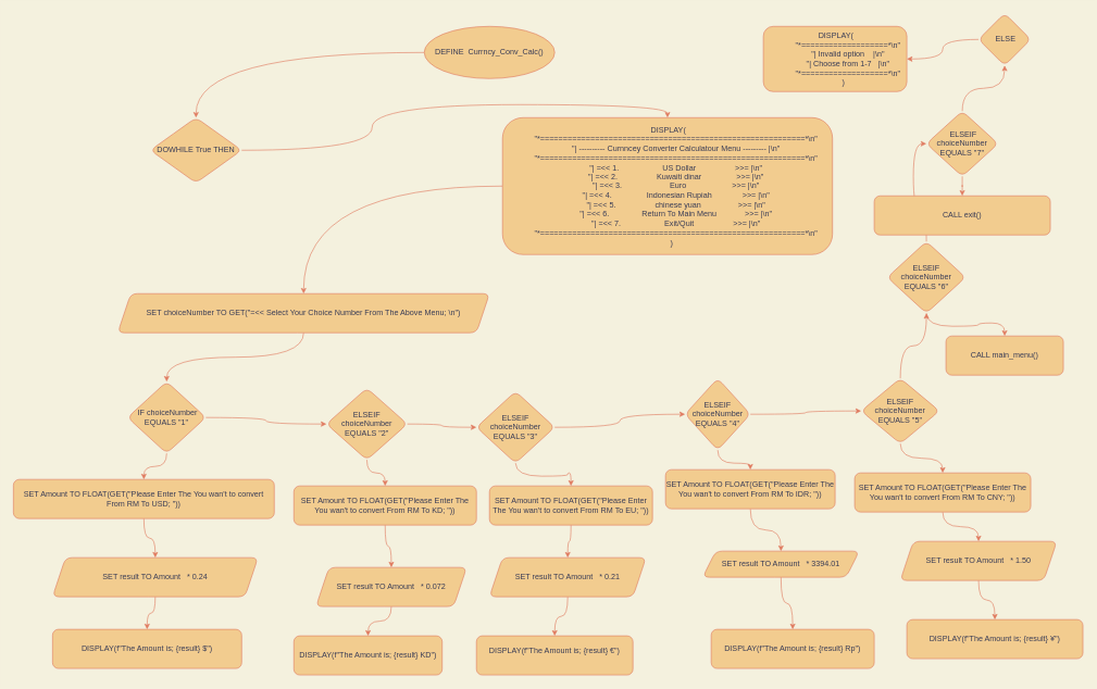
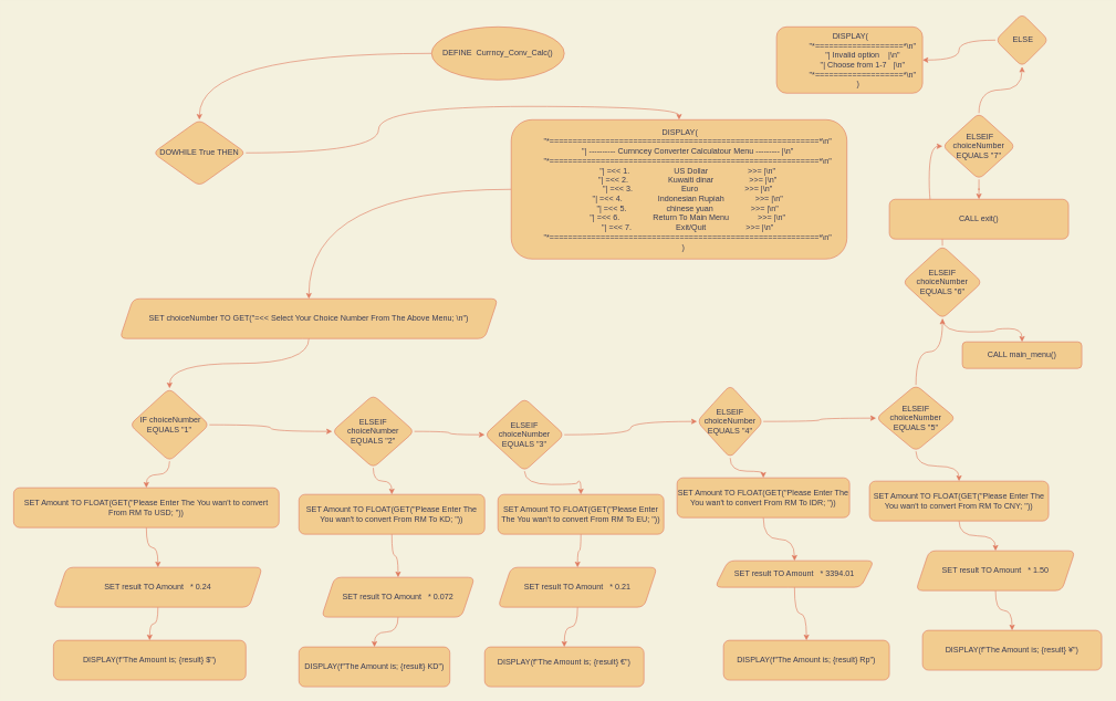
- <mxCell id="57" value="CALL main_menu()" style="whiteSpace=wrap;html=1;fillColor=#F2CC8F;strokeColor=#E07A5F;fontColor=#393C56;rounded=1;" vertex="1" parent="1"><mxGeometry x="1450" y="515" width="180" height="60" as="geometry" /></mxCell>
+ <mxCell id="57" value="CALL main_menu()" style="whiteSpace=wrap;html=1;fillColor=#F2CC8F;strokeColor=#E07A5F;fontColor=#393C56;rounded=1;" vertex="1" parent="1"><mxGeometry x="1450" y="515" width="180" height="40" as="geometry" /></mxCell>
